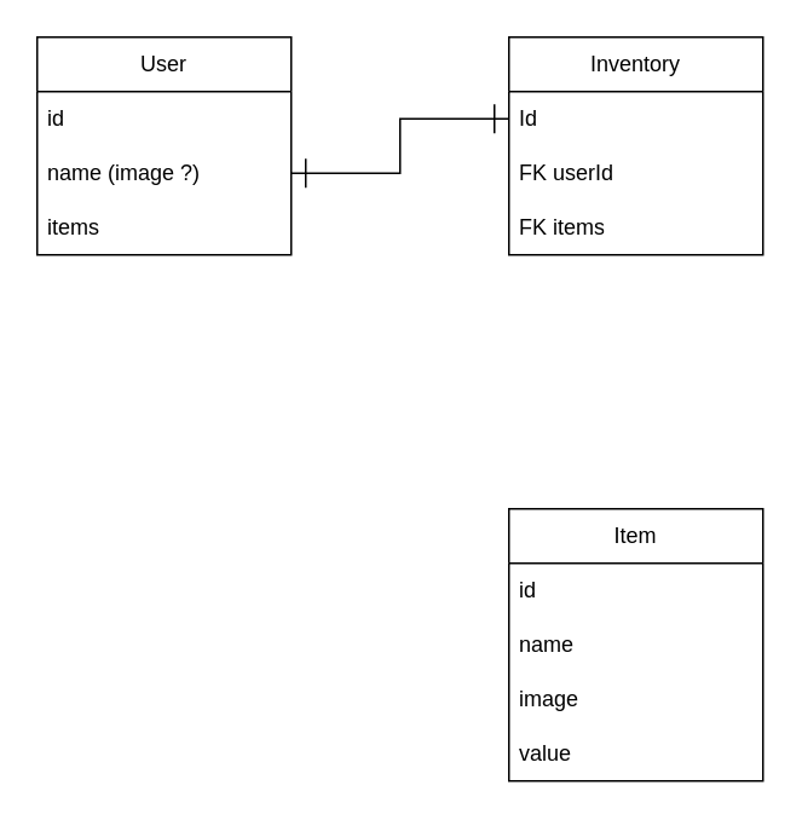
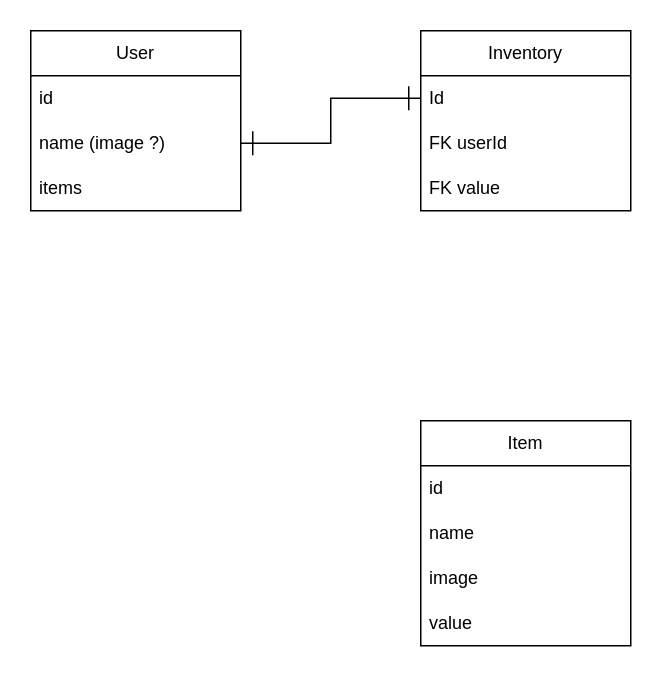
- <mxCell id="9" value="FK items" style="text;strokeColor=none;fillColor=none;align=left;verticalAlign=middle;spacingLeft=4;spacingRight=4;overflow=hidden;points=[[0,0.5],[1,0.5]];portConstraint=eastwest;rotatable=0;whiteSpace=wrap;html=1;" vertex="1" parent="6"><mxGeometry y="90" width="140" height="30" as="geometry" /></mxCell>
+ <mxCell id="9" value="FK value" style="text;strokeColor=none;fillColor=none;align=left;verticalAlign=middle;spacingLeft=4;spacingRight=4;overflow=hidden;points=[[0,0.5],[1,0.5]];portConstraint=eastwest;rotatable=0;whiteSpace=wrap;html=1;" vertex="1" parent="6"><mxGeometry y="90" width="140" height="30" as="geometry" /></mxCell>
